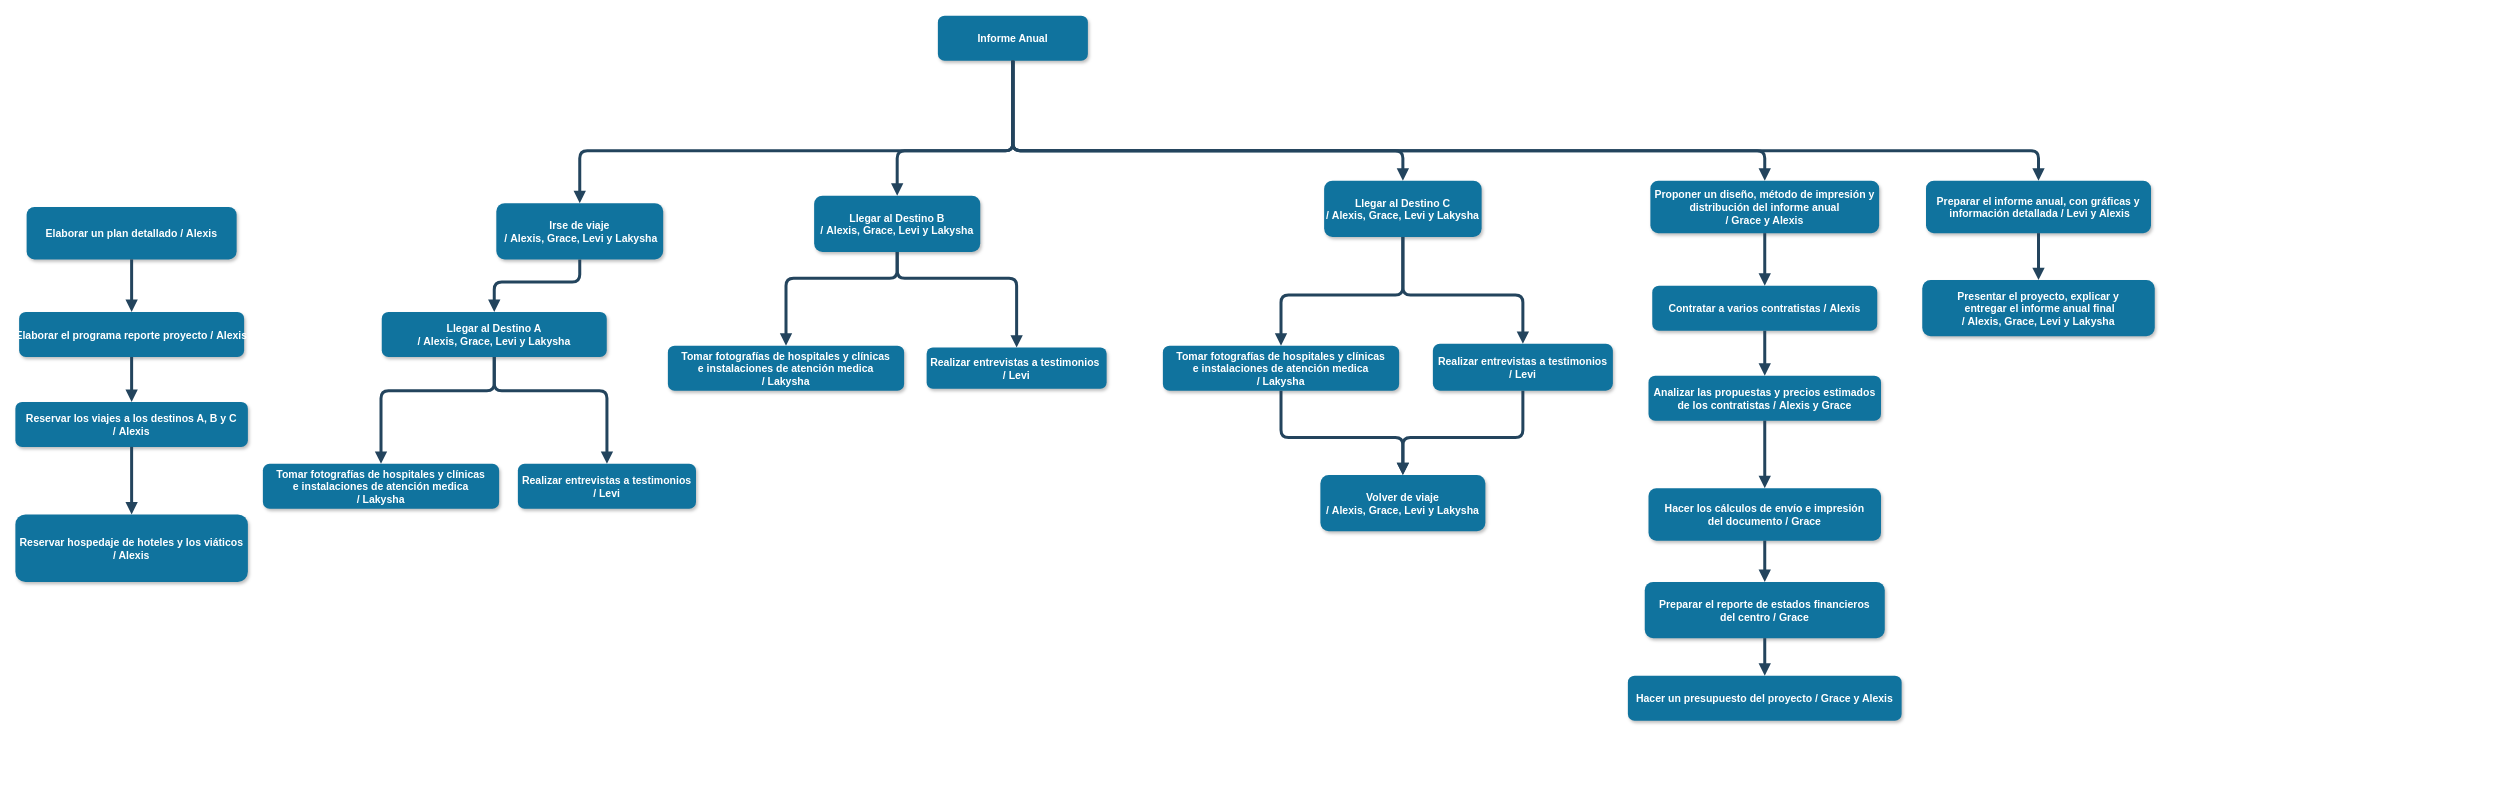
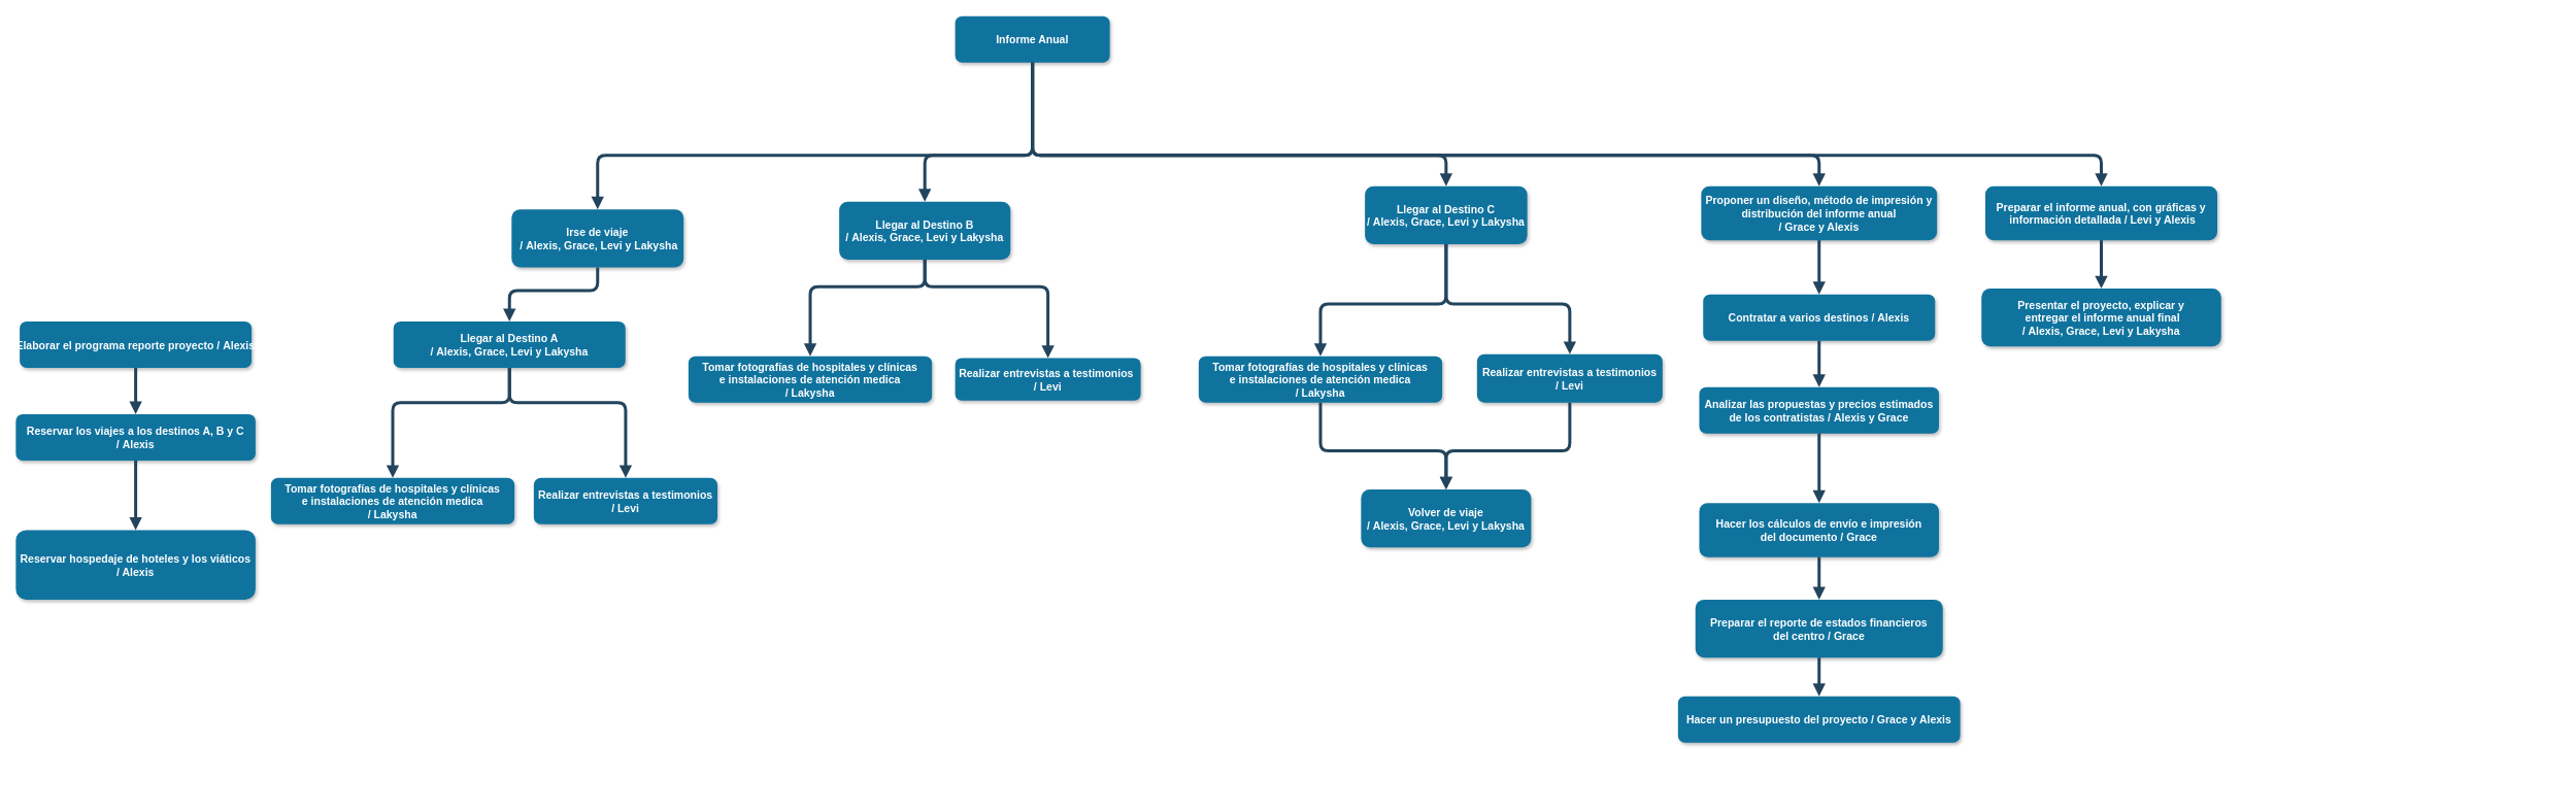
- <mxCell id="2" value="Informe Anual" style="rounded=1;fillColor=#10739E;strokeColor=none;shadow=1;gradientColor=none;fontStyle=1;fontColor=#FFFFFF;fontSize=14;" parent="1" vertex="1"><mxGeometry x="1250" y="20" width="200" height="60" as="geometry" /></mxCell>
+ <mxCell id="2" value="Informe Anual" style="rounded=1;fillColor=#10739E;strokeColor=none;shadow=1;gradientColor=none;fontStyle=1;fontColor=#FFFFFF;fontSize=14;" parent="1" vertex="1"><mxGeometry x="1235" y="20" width="200" height="60" as="geometry" /></mxCell>
- <mxCell id="3" value="Elaborar un plan detallado / Alexis" style="rounded=1;fillColor=#10739E;strokeColor=none;shadow=1;gradientColor=none;fontStyle=1;fontColor=#FFFFFF;fontSize=14;" parent="1" vertex="1"><mxGeometry x="35" y="275" width="280" height="70" as="geometry" /></mxCell>
- <mxCell id="6" value="" style="edgeStyle=elbowEdgeStyle;elbow=vertical;strokeWidth=4;endArrow=block;endFill=1;fontStyle=1;strokeColor=#23445D;exitX=0.5;exitY=1;exitDx=0;exitDy=0;entryX=0.5;entryY=0;entryDx=0;entryDy=0;" parent="1" source="3" target="4" edge="1"><mxGeometry x="-283" y="160.5" width="100" height="100" as="geometry"><mxPoint x="-143" y="100.5" as="sourcePoint" /><mxPoint x="-43" y="0.5" as="targetPoint" /><Array as="points"><mxPoint x="185" y="375" /><mxPoint x="475" y="275" /><mxPoint x="415" y="295" /><mxPoint x="475" y="275" /><mxPoint x="435" y="305" /><mxPoint x="487" y="390.5" /></Array></mxGeometry></mxCell>
- <mxCell id="33" value="Contratar a varios contratistas / Alexis" style="rounded=1;fillColor=#10739E;strokeColor=none;shadow=1;gradientColor=none;fontStyle=1;fontColor=#FFFFFF;fontSize=14;" parent="1" vertex="1"><mxGeometry x="2202.5" y="380" width="300" height="60" as="geometry" /></mxCell>
+ <mxCell id="33" value="Contratar a varios destinos / Alexis" style="rounded=1;fillColor=#10739E;strokeColor=none;shadow=1;gradientColor=none;fontStyle=1;fontColor=#FFFFFF;fontSize=14;" parent="1" vertex="1"><mxGeometry x="2202.5" y="380" width="300" height="60" as="geometry" /></mxCell>
